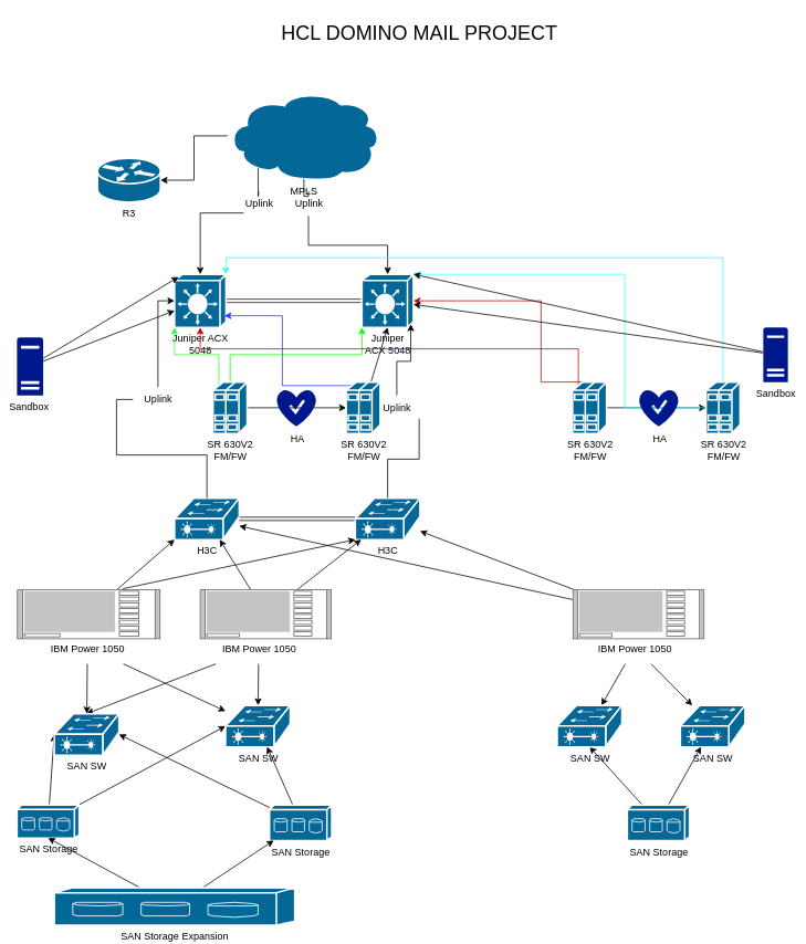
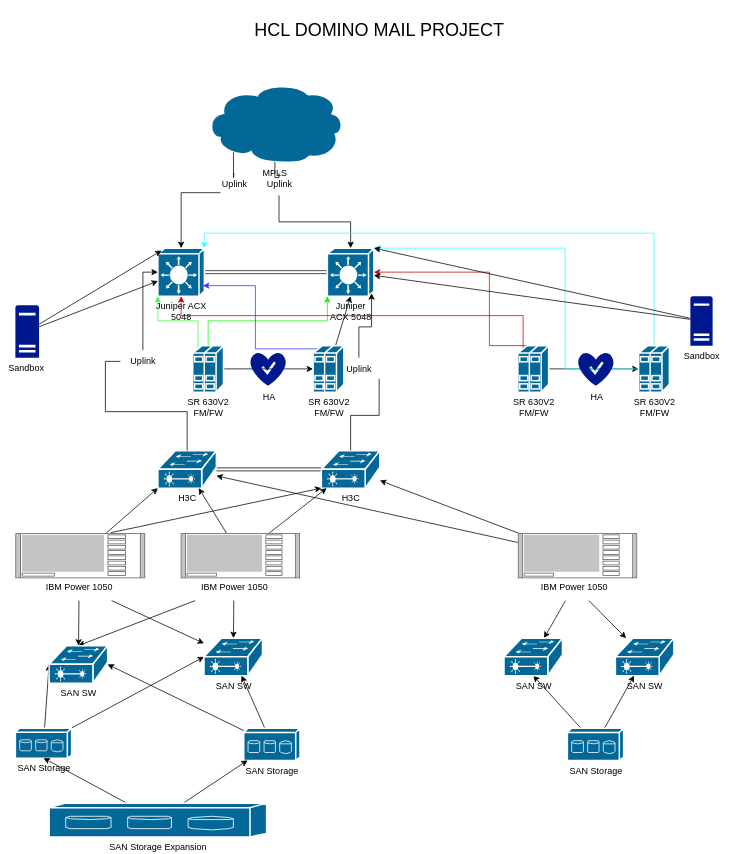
- <mxCell id="6" style="edgeStyle=orthogonalEdgeStyle;rounded=0;orthogonalLoop=1;jettySize=auto;html=1;entryX=1;entryY=0.5;entryDx=0;entryDy=0;entryPerimeter=0;" edge="1" parent="1" source="9" target="5"><mxGeometry relative="1" as="geometry" /></mxCell>
- <mxCell id="5" value="R3" style="shape=mxgraph.cisco.routers.router;sketch=0;html=1;pointerEvents=1;dashed=0;fillColor=#036897;strokeColor=#ffffff;strokeWidth=2;verticalLabelPosition=bottom;verticalAlign=top;align=center;outlineConnect=0;" vertex="1" parent="1"><mxGeometry x="117" y="190" width="76" height="53" as="geometry" /></mxCell>
